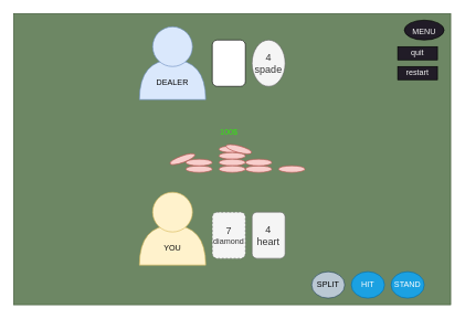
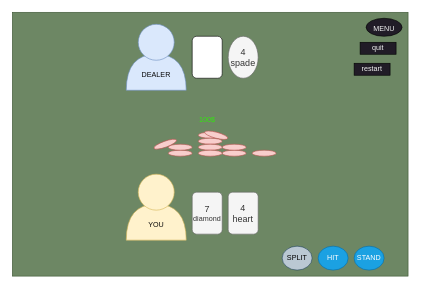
- <mxCell id="12" value="restart" style="rounded=0;whiteSpace=wrap;html=1;fontSize=12;fontColor=#F5F5F5;fillColor=#211c27;" vertex="1" parent="1"><mxGeometry x="600" y="100" width="60" height="20" as="geometry" /></mxCell>
+ <mxCell id="12" value="restart" style="rounded=0;whiteSpace=wrap;html=1;fontSize=12;fontColor=#F5F5F5;fillColor=#211c27;" vertex="1" parent="1"><mxGeometry x="590" y="105" width="60" height="20" as="geometry" /></mxCell>
- <mxCell id="9" value="&lt;span style=&quot;font-size: 15px;&quot;&gt;7&lt;br&gt;&lt;/span&gt;diamond" style="rounded=1;whiteSpace=wrap;html=1;fontColor=#333333;fillColor=#f5f5f5;strokeColor=#666666;dashed=1;" vertex="1" parent="1"><mxGeometry x="320" y="320" width="50" height="70" as="geometry" /></mxCell>
+ <mxCell id="9" value="&lt;span style=&quot;font-size: 15px;&quot;&gt;7&lt;br&gt;&lt;/span&gt;diamond" style="rounded=1;whiteSpace=wrap;html=1;fontColor=#333333;fillColor=#f5f5f5;strokeColor=#666666;" vertex="1" parent="1"><mxGeometry x="320" y="320" width="50" height="70" as="geometry" /></mxCell>
